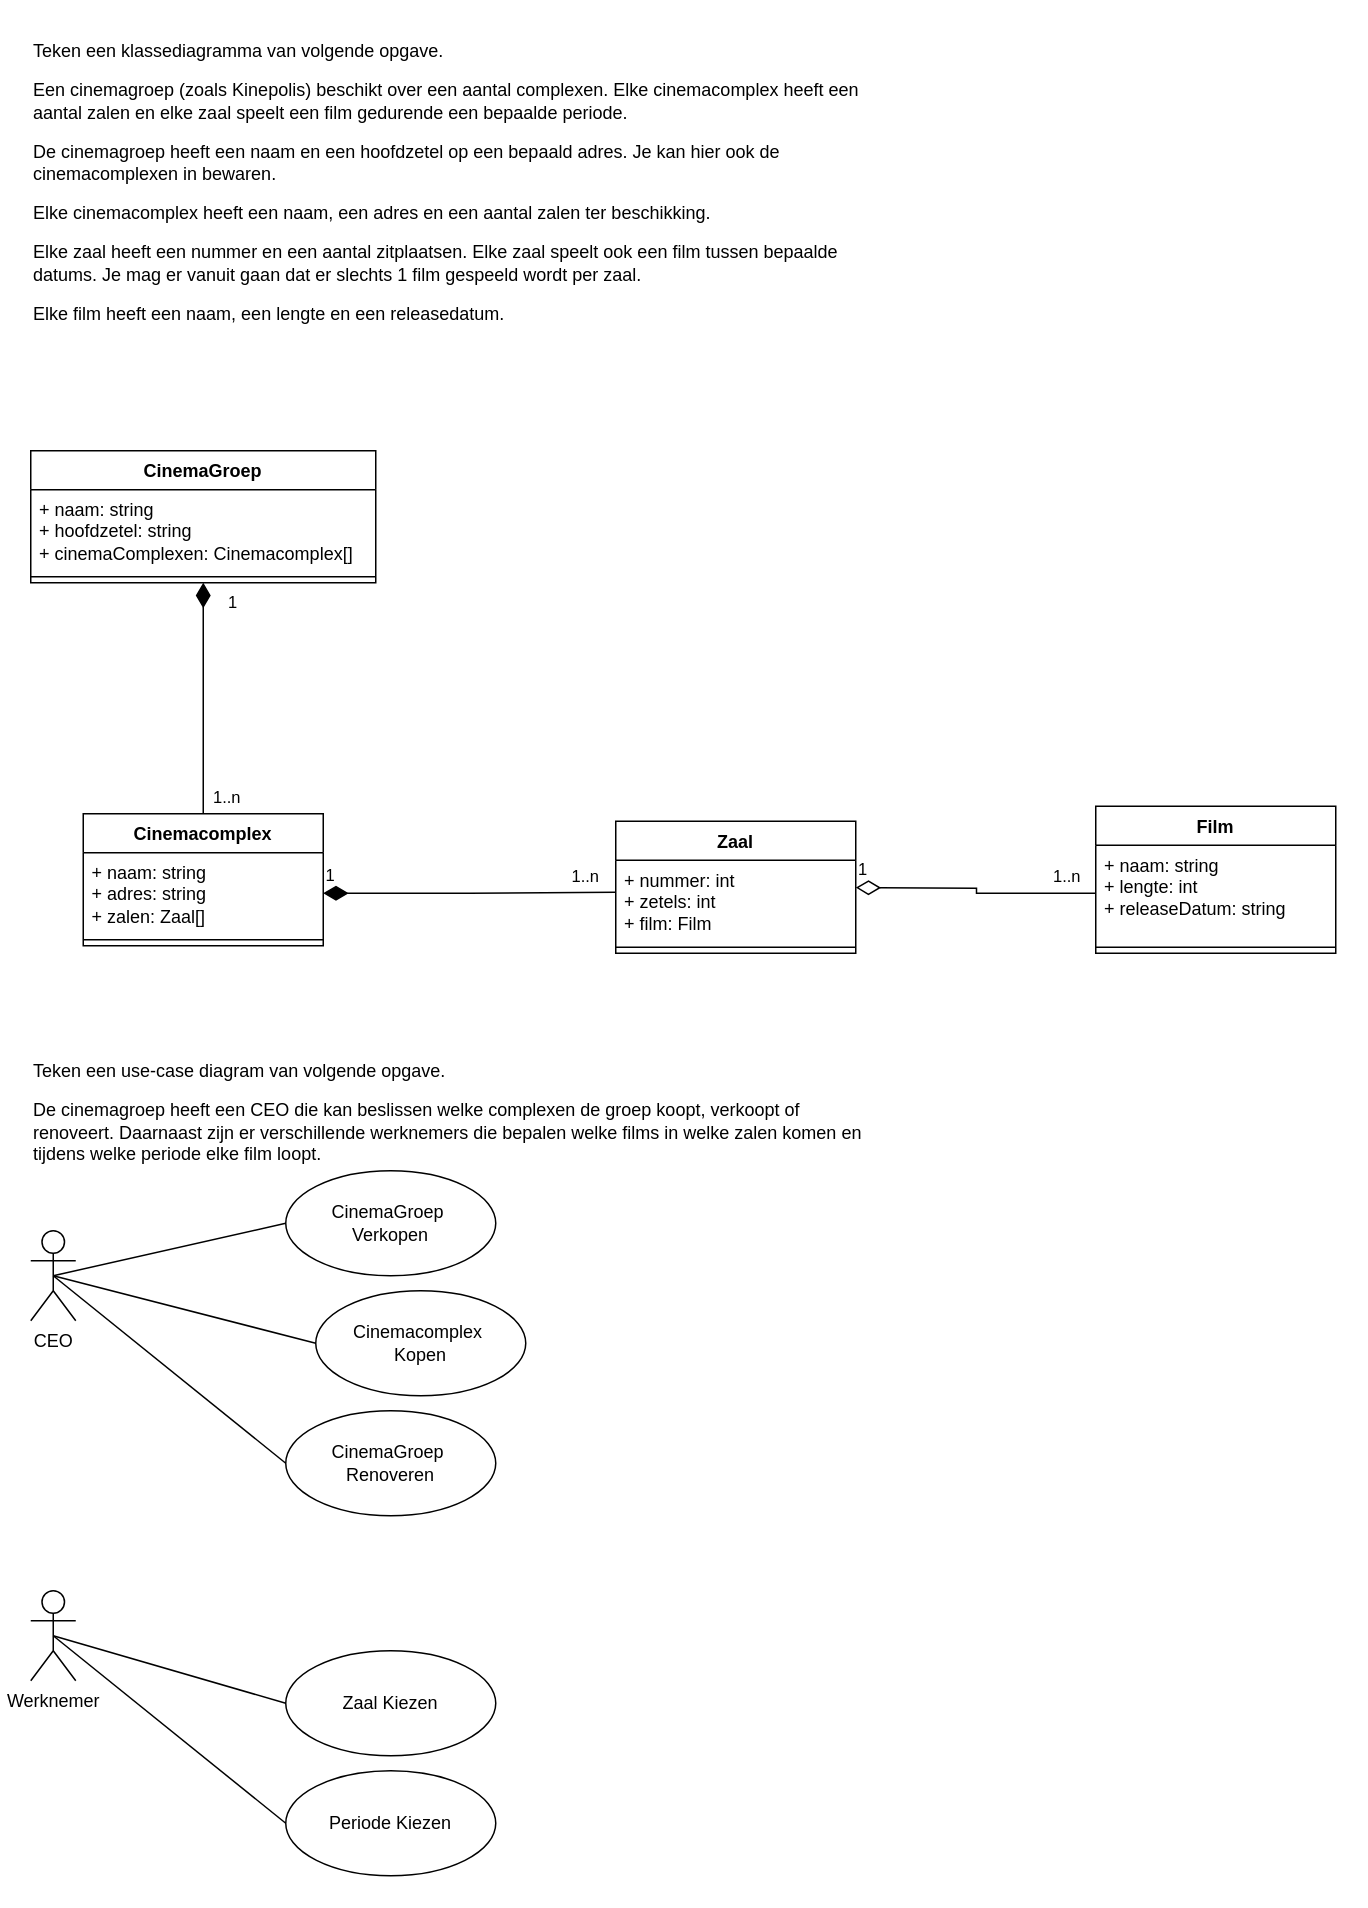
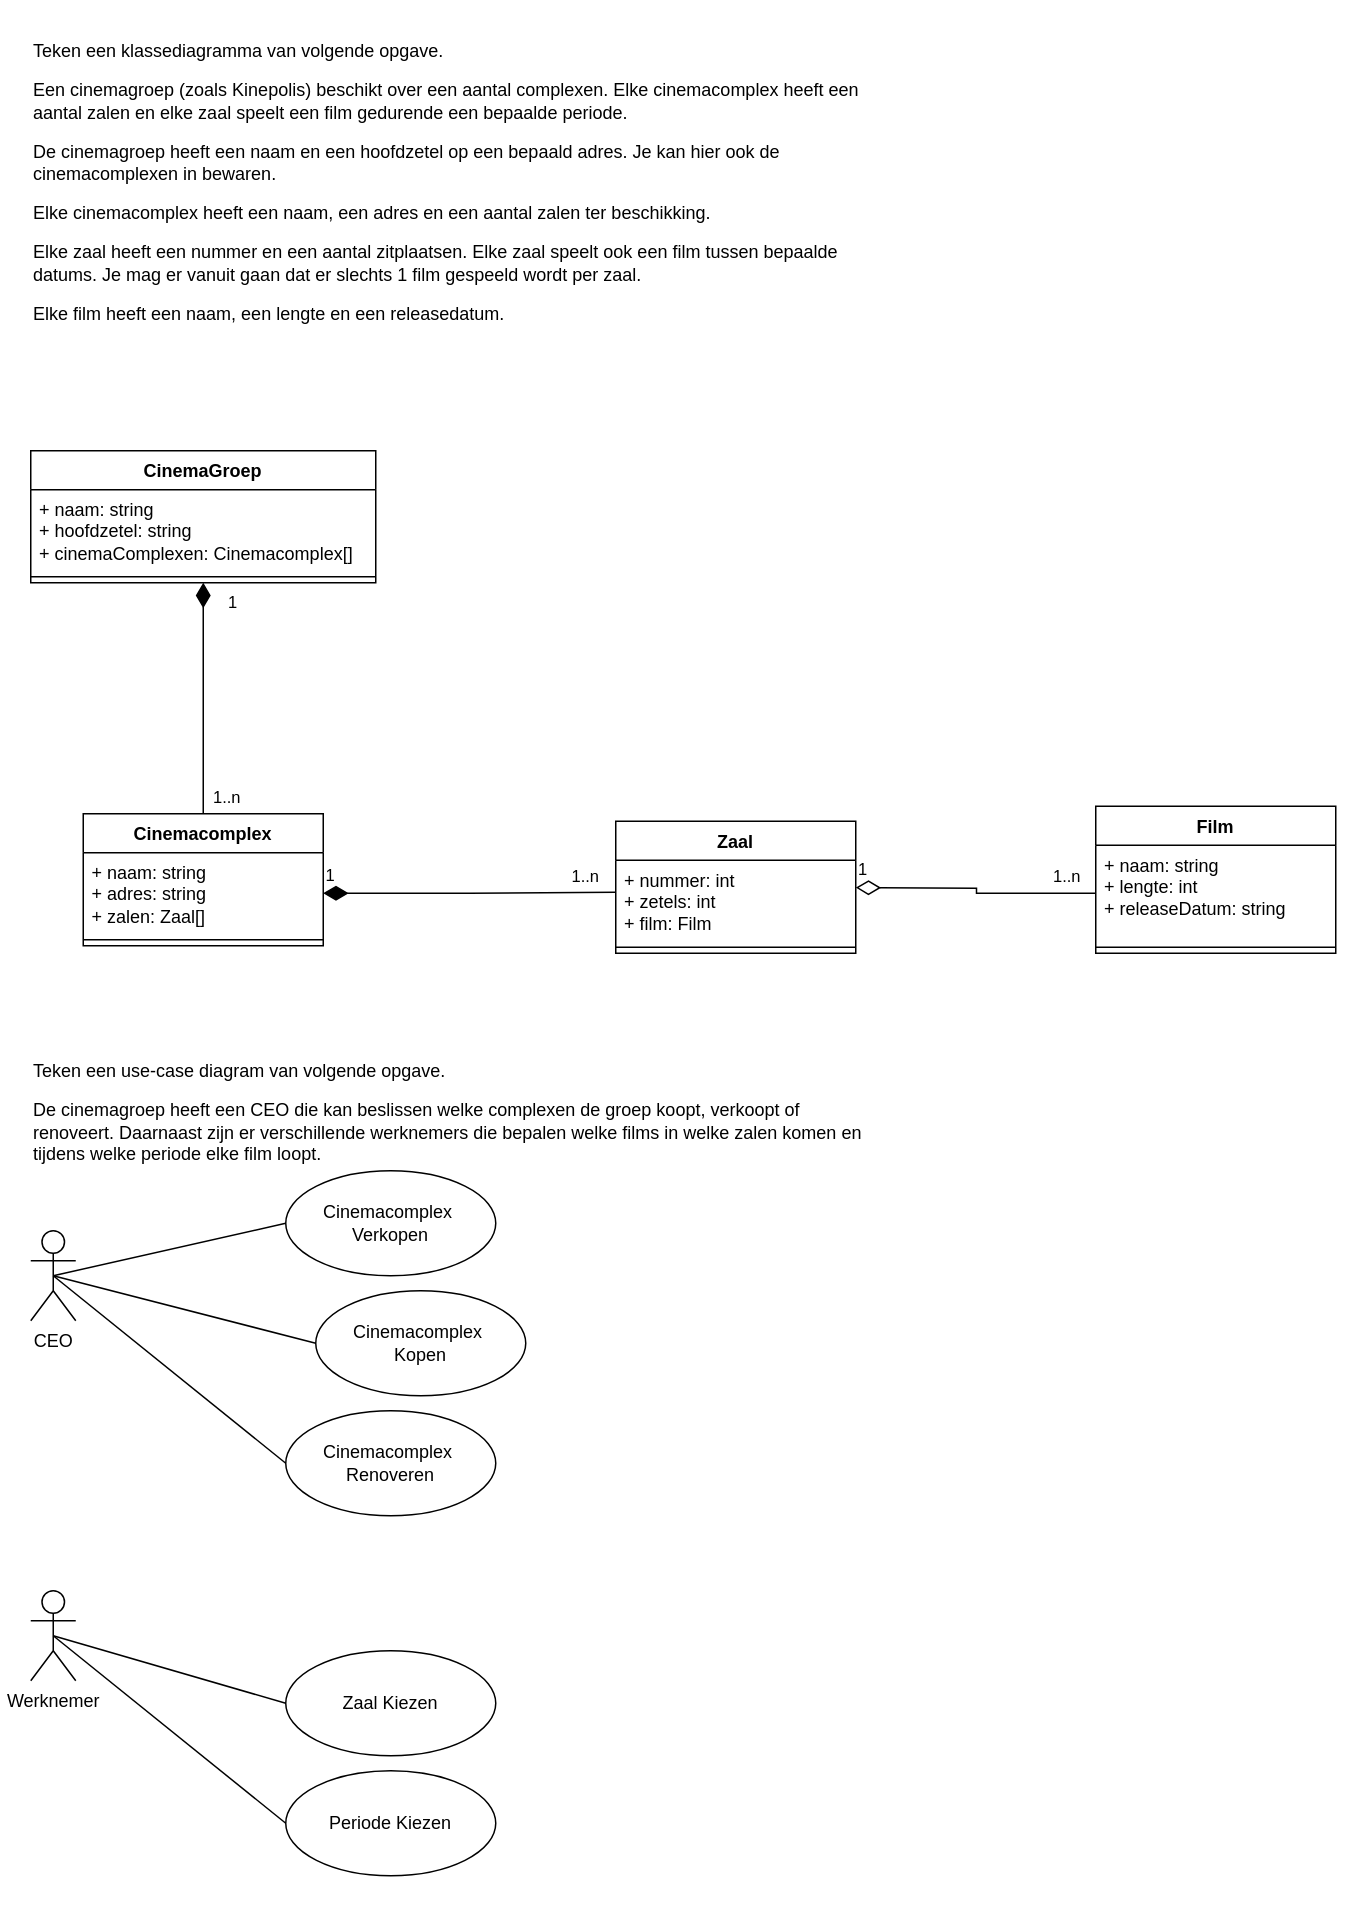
- <mxCell id="23" value="CinemaGroep&amp;nbsp;&lt;br&gt;Verkopen" style="ellipse;whiteSpace=wrap;html=1;" parent="1" vertex="1"><mxGeometry x="190" y="780" width="140" height="70" as="geometry" /></mxCell>
+ <mxCell id="23" value="Cinemacomplex&amp;nbsp;&lt;br&gt;Verkopen" style="ellipse;whiteSpace=wrap;html=1;" parent="1" vertex="1"><mxGeometry x="190" y="780" width="140" height="70" as="geometry" /></mxCell>
- <mxCell id="25" value="CinemaGroep&amp;nbsp;&lt;br&gt;Renoveren" style="ellipse;whiteSpace=wrap;html=1;" parent="1" vertex="1"><mxGeometry x="190" y="940" width="140" height="70" as="geometry" /></mxCell>
+ <mxCell id="25" value="Cinemacomplex&amp;nbsp;&lt;br&gt;Renoveren" style="ellipse;whiteSpace=wrap;html=1;" parent="1" vertex="1"><mxGeometry x="190" y="940" width="140" height="70" as="geometry" /></mxCell>
